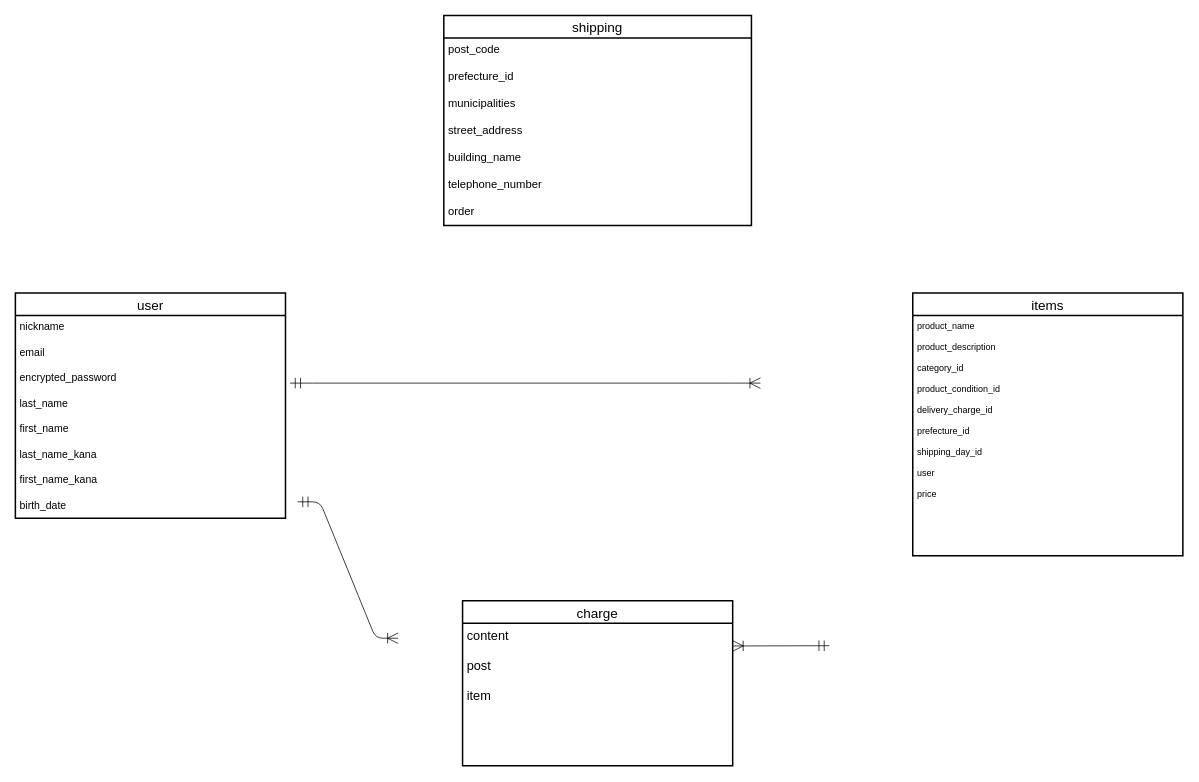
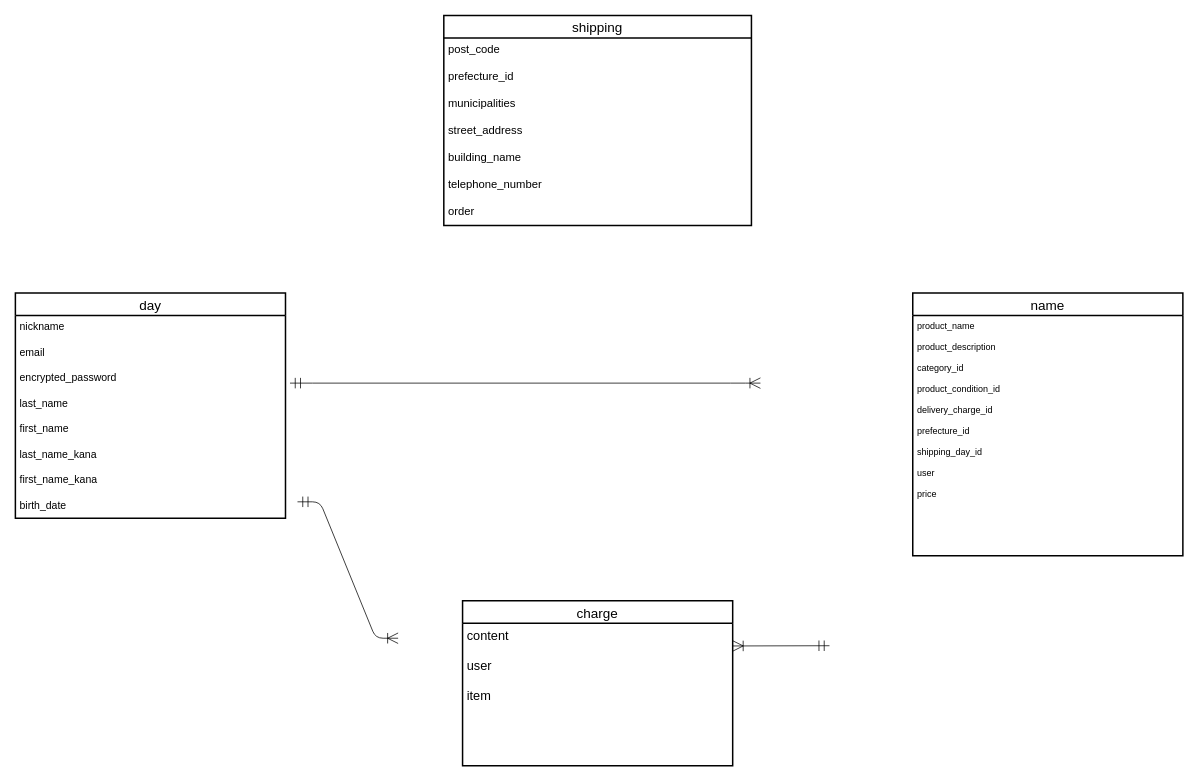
- <mxCell id="2" value="user" style="swimlane;childLayout=stackLayout;horizontal=1;startSize=30;horizontalStack=0;rounded=1;fontSize=18;fontStyle=0;strokeWidth=2;resizeParent=0;resizeLast=1;shadow=0;dashed=0;align=center;arcSize=0;" parent="1" vertex="1"><mxGeometry x="20" y="390" width="360" height="300" as="geometry" /></mxCell>
+ <mxCell id="2" value="day" style="swimlane;childLayout=stackLayout;horizontal=1;startSize=30;horizontalStack=0;rounded=1;fontSize=18;fontStyle=0;strokeWidth=2;resizeParent=0;resizeLast=1;shadow=0;dashed=0;align=center;arcSize=0;" parent="1" vertex="1"><mxGeometry x="20" y="390" width="360" height="300" as="geometry" /></mxCell>
- <mxCell id="4" value="items" style="swimlane;childLayout=stackLayout;horizontal=1;startSize=30;horizontalStack=0;rounded=1;fontSize=18;fontStyle=0;strokeWidth=2;resizeParent=0;resizeLast=1;shadow=0;dashed=0;align=center;arcSize=0;" parent="1" vertex="1"><mxGeometry x="1216" y="390" width="360" height="350" as="geometry" /></mxCell>
+ <mxCell id="4" value="name" style="swimlane;childLayout=stackLayout;horizontal=1;startSize=30;horizontalStack=0;rounded=1;fontSize=18;fontStyle=0;strokeWidth=2;resizeParent=0;resizeLast=1;shadow=0;dashed=0;align=center;arcSize=0;" parent="1" vertex="1"><mxGeometry x="1216" y="390" width="360" height="350" as="geometry" /></mxCell>
- <mxCell id="7" value="content&#10;&#10;post&#10;&#10;item" style="align=left;strokeColor=none;fillColor=none;spacingLeft=4;fontSize=17;verticalAlign=top;resizable=0;rotatable=0;part=1;" parent="6" vertex="1"><mxGeometry y="30" width="360" height="190" as="geometry" /></mxCell>
+ <mxCell id="7" value="content&#10;&#10;user&#10;&#10;item" style="align=left;strokeColor=none;fillColor=none;spacingLeft=4;fontSize=17;verticalAlign=top;resizable=0;rotatable=0;part=1;" parent="6" vertex="1"><mxGeometry y="30" width="360" height="190" as="geometry" /></mxCell>
